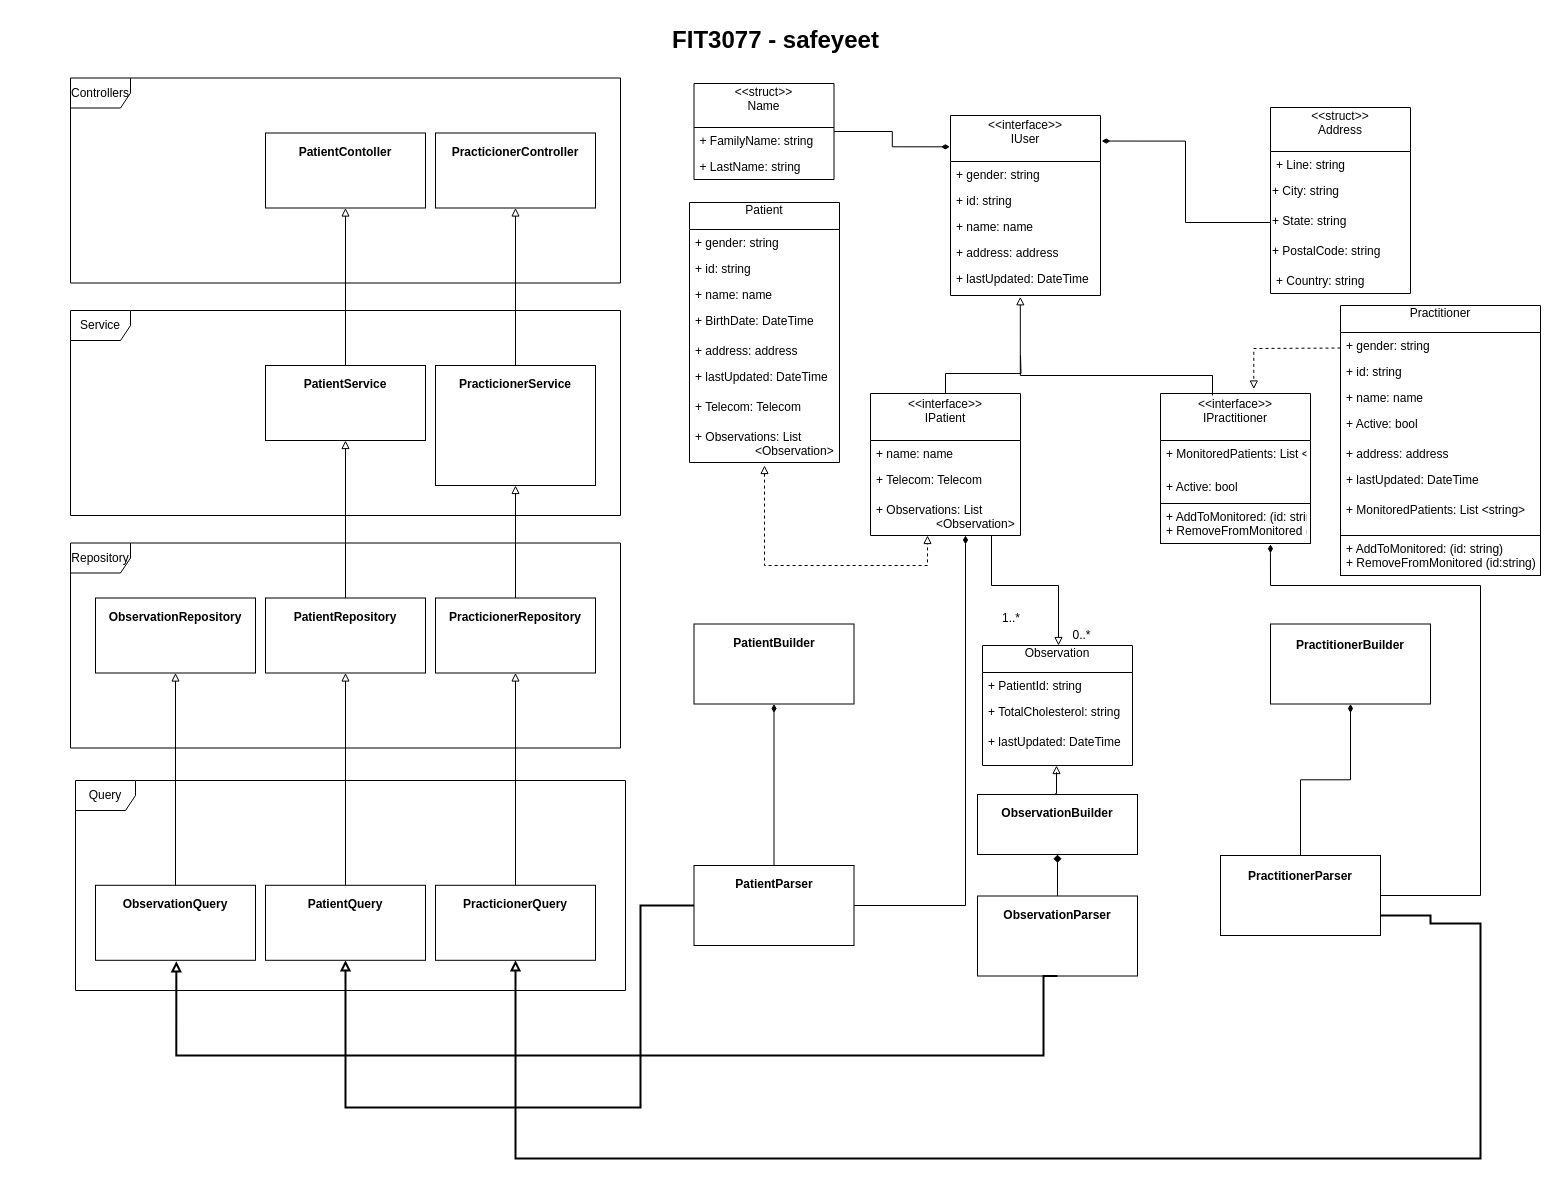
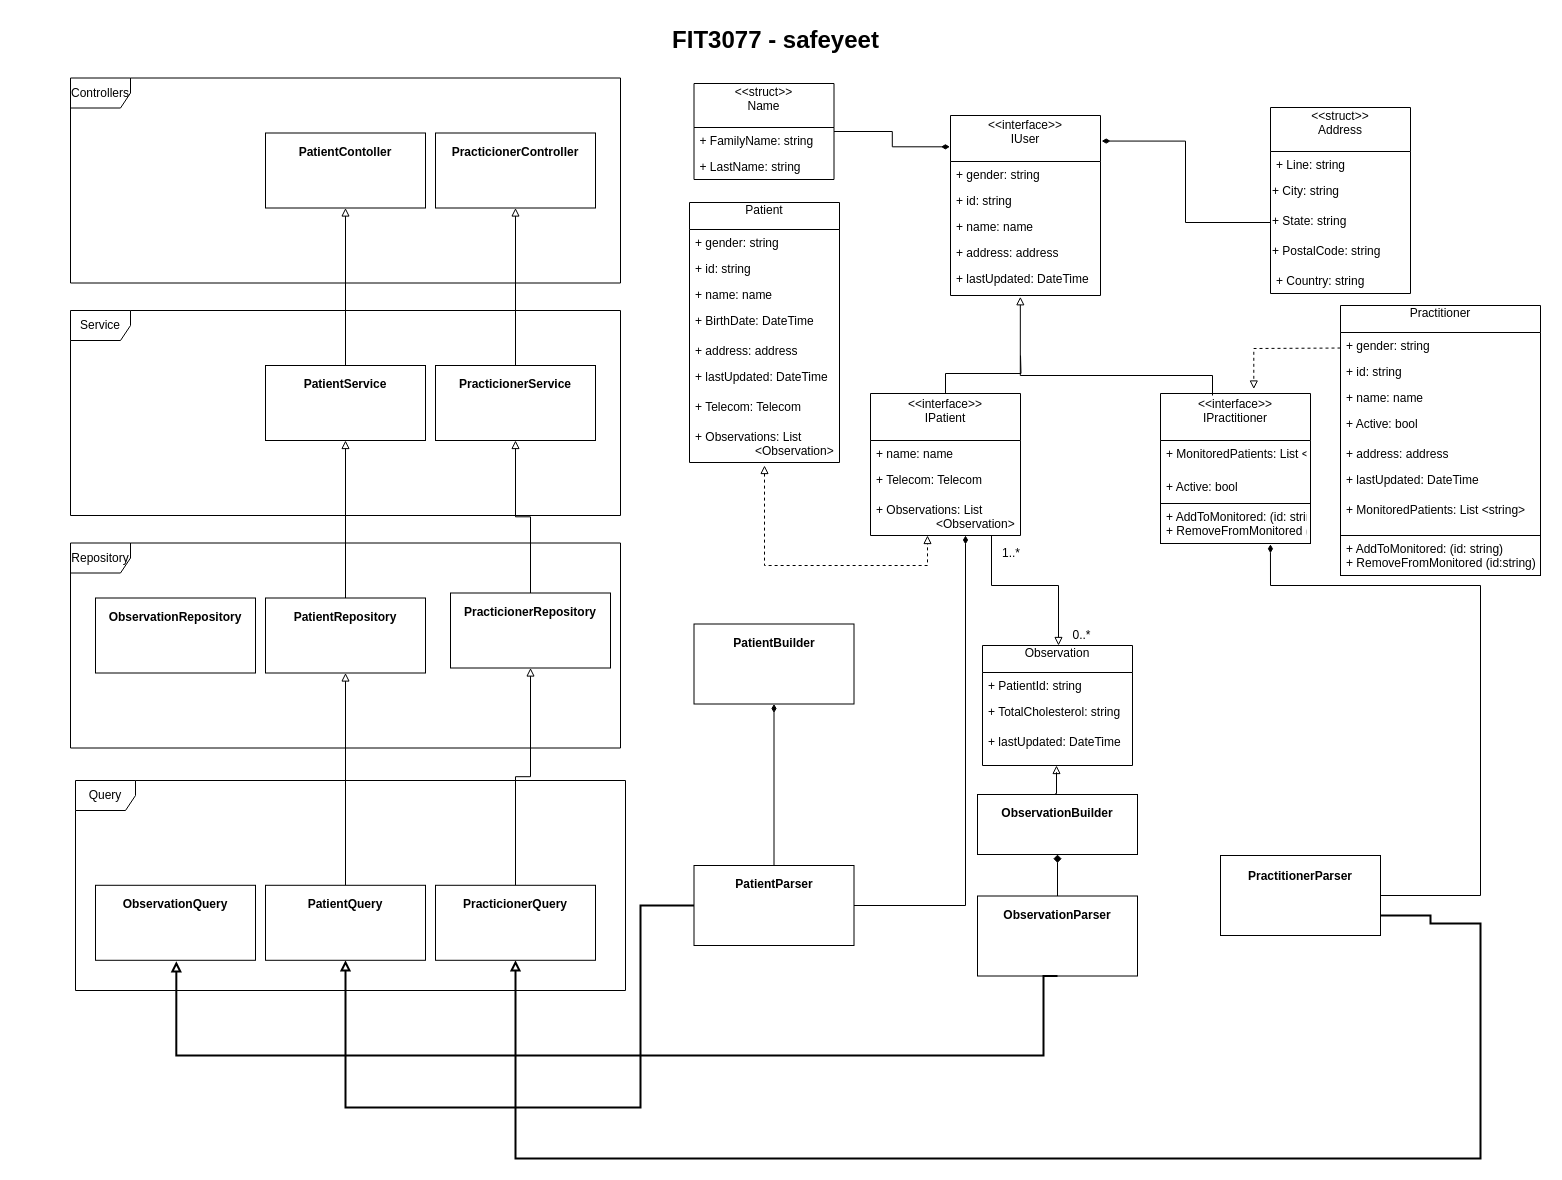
- <mxCell id="59" value="&lt;p&gt;PracticionerService&lt;/p&gt;" style="shape=rect;html=1;overflow=fill;whiteSpace=wrap;align=center;fontStyle=1" parent="1" vertex="1"><mxGeometry x="435" y="365" width="160" height="120" as="geometry" /></mxCell>
+ <mxCell id="59" value="&lt;p&gt;PracticionerService&lt;/p&gt;" style="shape=rect;html=1;overflow=fill;whiteSpace=wrap;align=center;fontStyle=1" parent="1" vertex="1"><mxGeometry x="435" y="365" width="160" height="75" as="geometry" /></mxCell>
- <mxCell id="84" value="1..*" style="text;html=1;resizable=0;points=[];autosize=1;align=left;verticalAlign=top;spacingTop=-4;" parent="1" vertex="1"><mxGeometry x="1000" y="607.5" width="30" height="20" as="geometry" /></mxCell>
+ <mxCell id="84" value="1..*" style="text;html=1;resizable=0;points=[];autosize=1;align=left;verticalAlign=top;spacingTop=-4;" parent="1" vertex="1"><mxGeometry x="1000" y="542.5" width="30" height="20" as="geometry" /></mxCell>
- <mxCell id="43" value="&lt;p&gt;PracticionerRepository&lt;/p&gt;" style="shape=rect;html=1;overflow=fill;whiteSpace=wrap;align=center;fontStyle=1" parent="1" vertex="1"><mxGeometry x="435" y="597.5" width="160" height="75" as="geometry" /></mxCell>
+ <mxCell id="43" value="&lt;p&gt;PracticionerRepository&lt;/p&gt;" style="shape=rect;html=1;overflow=fill;whiteSpace=wrap;align=center;fontStyle=1" parent="1" vertex="1"><mxGeometry x="450" y="592.5" width="160" height="75" as="geometry" /></mxCell>
- <mxCell id="29" value="&lt;br&gt;PractitionerBuilder&lt;br&gt;" style="shape=rect;html=1;overflow=fill;whiteSpace=wrap;align=center;fontStyle=1" parent="1" vertex="1"><mxGeometry x="1270" y="623.5" width="160" height="80" as="geometry" /></mxCell>
- <mxCell id="33" style="edgeStyle=orthogonalEdgeStyle;rounded=0;orthogonalLoop=1;jettySize=auto;html=1;entryX=0.5;entryY=1;entryDx=0;entryDy=0;startArrow=none;startFill=0;endArrow=diamondThin;endFill=1;strokeWidth=1;" parent="1" source="34" target="29" edge="1"><mxGeometry relative="1" as="geometry" /></mxCell>
- <mxCell id="44" style="edgeStyle=orthogonalEdgeStyle;rounded=0;orthogonalLoop=1;jettySize=auto;html=1;entryX=0.5;entryY=1;entryDx=0;entryDy=0;endArrow=block;endFill=0;" parent="1" source="45" target="39" edge="1"><mxGeometry relative="1" as="geometry" /></mxCell>
